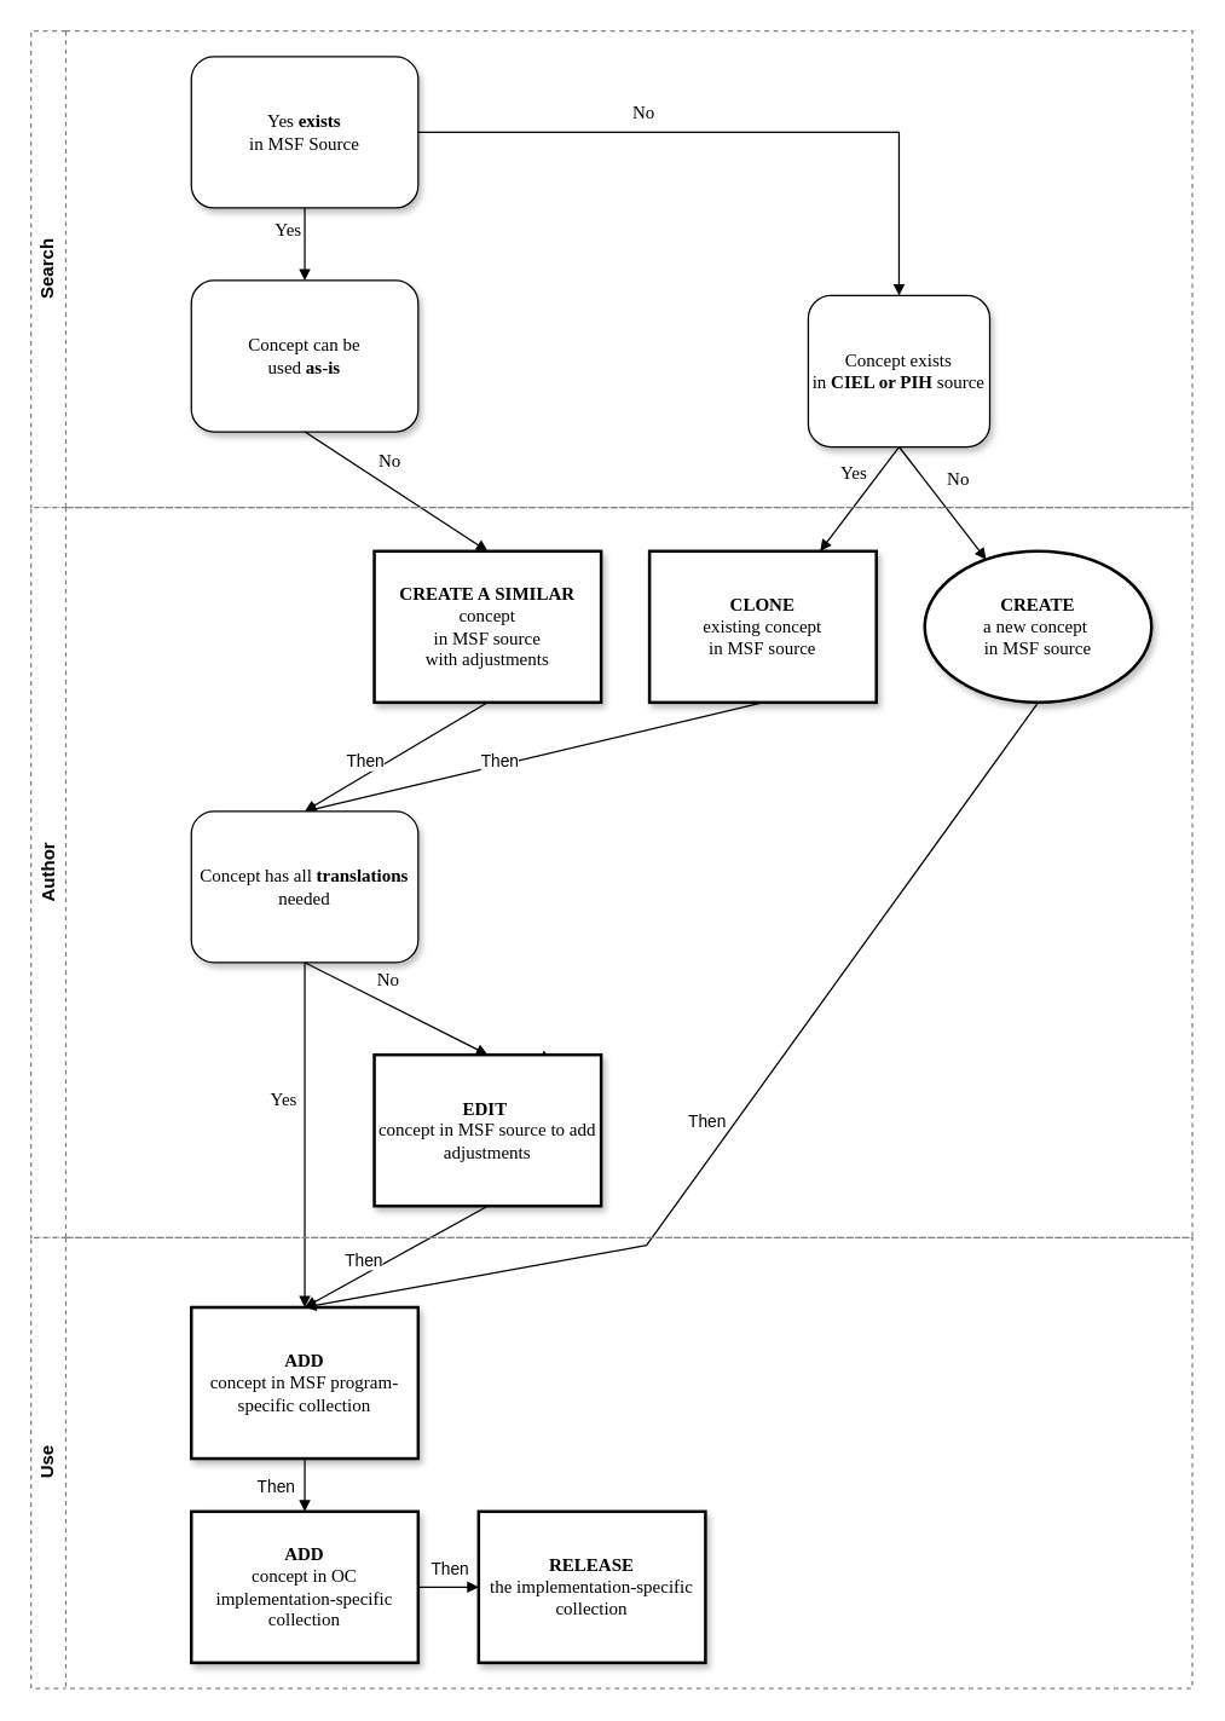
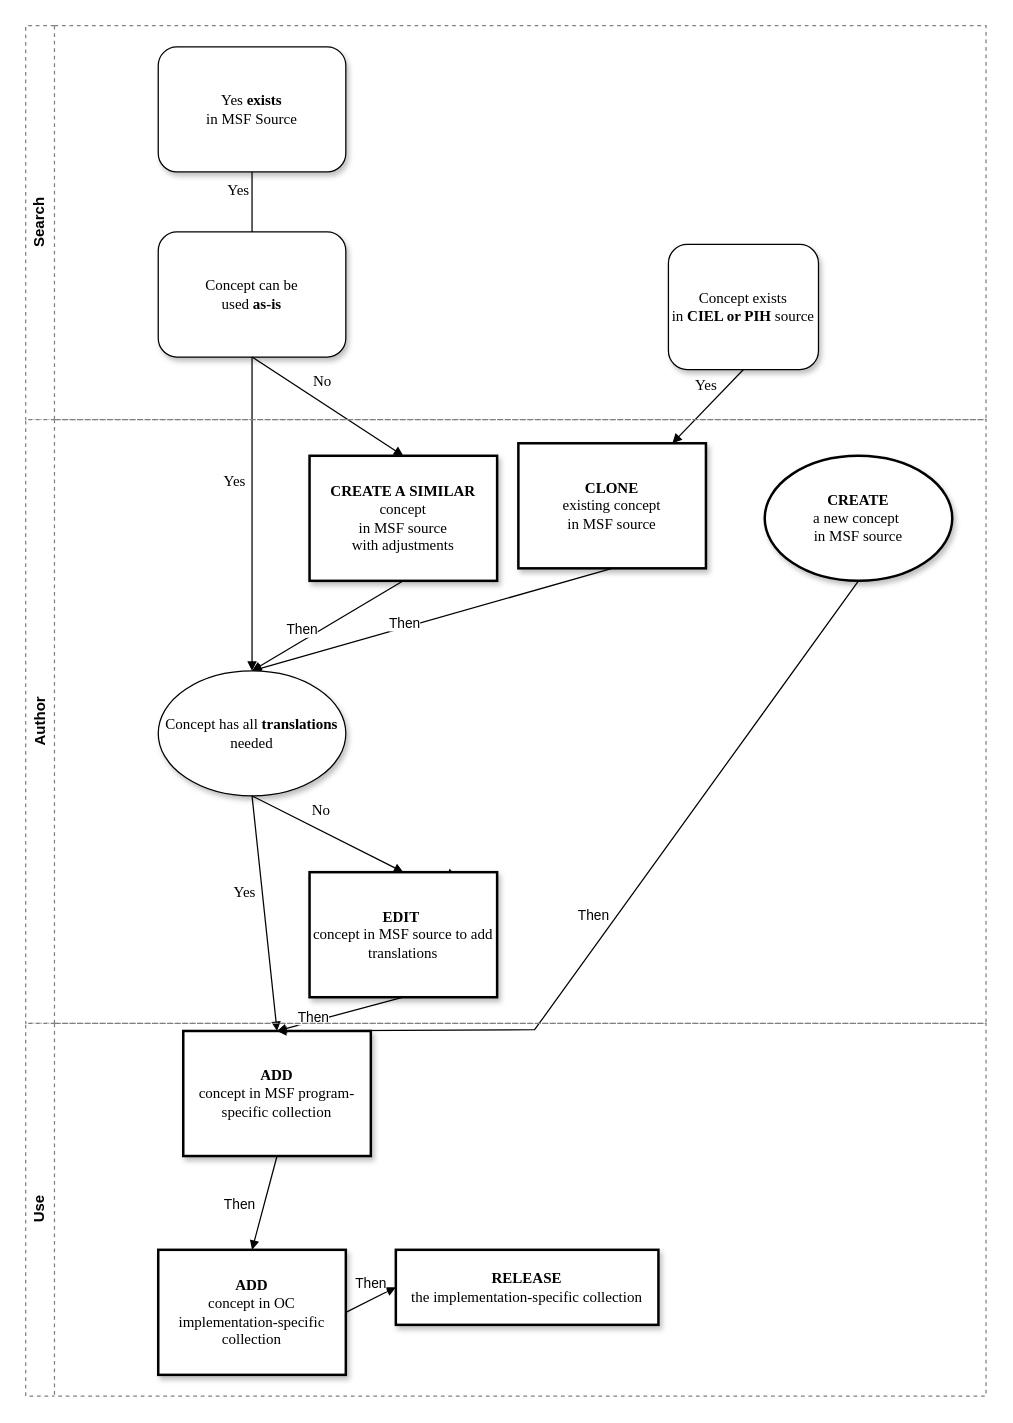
- <mxCell id="4" value="No" style="rounded=0;html=1;labelBackgroundColor=none;startArrow=none;startFill=0;startSize=5;endArrow=block;endFill=1;endSize=5;jettySize=auto;orthogonalLoop=1;strokeWidth=1;fontFamily=Verdana;fontSize=12" parent="1" source="2" target="30" edge="1"><mxGeometry x="-0.3" y="13" relative="1" as="geometry"><mxPoint as="offset" /><Array as="points"><mxPoint x="594" y="87" /></Array></mxGeometry></mxCell>
- <mxCell id="5" value="Yes" style="rounded=0;html=1;labelBackgroundColor=none;startArrow=none;startFill=0;startSize=5;endArrow=block;endFill=1;endSize=5;jettySize=auto;orthogonalLoop=1;strokeWidth=1;fontFamily=Verdana;fontSize=12" parent="1" source="2" target="3" edge="1"><mxGeometry x="-0.359" y="-11" relative="1" as="geometry"><mxPoint as="offset" /></mxGeometry></mxCell>
+ <mxCell id="5" value="Yes" style="rounded=0;html=1;labelBackgroundColor=none;startArrow=none;startFill=0;startSize=5;endArrow=none;endFill=1;endSize=5;jettySize=auto;orthogonalLoop=1;strokeWidth=1;fontFamily=Verdana;fontSize=12;" parent="1" source="2" target="3" edge="1"><mxGeometry x="-0.359" y="-11" relative="1" as="geometry"><mxPoint as="offset" /></mxGeometry></mxCell>
- <mxCell id="12" value="No" style="rounded=0;html=1;labelBackgroundColor=none;startArrow=none;startFill=0;startSize=5;endArrow=block;endFill=1;endSize=5;jettySize=auto;orthogonalLoop=1;strokeWidth=1;fontFamily=Verdana;fontSize=12;exitX=0.5;exitY=1;exitDx=0;exitDy=0;" parent="1" source="30" target="9" edge="1"><mxGeometry x="-0.129" y="17" relative="1" as="geometry"><mxPoint as="offset" /><mxPoint x="663.143" y="324" as="sourcePoint" /></mxGeometry></mxCell>
+ <mxCell id="14" value="Yes" style="rounded=0;html=1;labelBackgroundColor=none;startArrow=none;startFill=0;startSize=5;endArrow=block;endFill=1;endSize=5;jettySize=auto;orthogonalLoop=1;strokeWidth=1;fontFamily=Verdana;fontSize=12;entryX=0.5;entryY=0;entryDx=0;entryDy=0;exitX=0.5;exitY=1;exitDx=0;exitDy=0;" parent="1" source="3" target="24" edge="1"><mxGeometry x="-0.2" y="-14" relative="1" as="geometry"><mxPoint as="offset" /><mxPoint x="201" y="324" as="sourcePoint" /><mxPoint x="146" y="464" as="targetPoint" /></mxGeometry></mxCell>
- <mxCell id="8" value="&lt;b&gt;CLONE&lt;/b&gt; &lt;br&gt;existing concept &lt;br&gt;in MSF source" style="whiteSpace=wrap;html=1;rounded=0;shadow=1;labelBackgroundColor=none;strokeWidth=2;fontFamily=Verdana;fontSize=12;align=center;" parent="1" vertex="1"><mxGeometry x="429" y="364" width="150" height="100" as="geometry" /></mxCell>
+ <mxCell id="8" value="&lt;b&gt;CLONE&lt;/b&gt; &lt;br&gt;existing concept &lt;br&gt;in MSF source" style="whiteSpace=wrap;html=1;rounded=0;shadow=1;labelBackgroundColor=none;strokeWidth=2;fontFamily=Verdana;fontSize=12;align=center;" parent="1" vertex="1"><mxGeometry x="414" y="354" width="150" height="100" as="geometry" /></mxCell>
- <mxCell id="24" value="Concept has all &lt;b&gt;translations&lt;/b&gt; needed" style="whiteSpace=wrap;html=1;rounded=1;shadow=1;labelBackgroundColor=none;strokeWidth=1;fontFamily=Verdana;fontSize=12;align=center;" parent="1" vertex="1"><mxGeometry x="126" y="536" width="150" height="100" as="geometry" /></mxCell>
+ <mxCell id="24" value="Concept has all &lt;b&gt;translations&lt;/b&gt; needed" style="ellipse;whiteSpace=wrap;html=1;shadow=1;labelBackgroundColor=none;strokeWidth=1;fontFamily=Verdana;fontSize=12;align=center;" parent="1" vertex="1"><mxGeometry x="126" y="536" width="150" height="100" as="geometry" /></mxCell>
- <mxCell id="32" value="&lt;b&gt;EDIT&amp;nbsp;&lt;/b&gt;&lt;br&gt;concept in MSF source to add adjustments" style="whiteSpace=wrap;html=1;rounded=0;shadow=1;labelBackgroundColor=none;strokeWidth=2;fontFamily=Verdana;fontSize=12;align=center;" parent="31" vertex="1"><mxGeometry x="227" y="362" width="150" height="100" as="geometry" /></mxCell>
+ <mxCell id="32" value="&lt;b&gt;EDIT&amp;nbsp;&lt;/b&gt;&lt;br&gt;concept in MSF source to add translations" style="whiteSpace=wrap;html=1;rounded=0;shadow=1;labelBackgroundColor=none;strokeWidth=2;fontFamily=Verdana;fontSize=12;align=center;" parent="31" vertex="1"><mxGeometry x="227" y="362" width="150" height="100" as="geometry" /></mxCell>
- <mxCell id="13" value="&lt;b&gt;ADD&lt;/b&gt;&lt;div&gt; concept in MSF program-specific collection&lt;br&gt;&lt;/div&gt;" style="whiteSpace=wrap;html=1;rounded=0;shadow=1;labelBackgroundColor=none;strokeWidth=2;fontFamily=Verdana;fontSize=12;align=center;" parent="1" vertex="1"><mxGeometry x="126" y="864" width="150" height="100" as="geometry" /></mxCell>
+ <mxCell id="13" value="&lt;b&gt;ADD&lt;/b&gt;&lt;div&gt; concept in MSF program-specific collection&lt;br&gt;&lt;/div&gt;" style="whiteSpace=wrap;html=1;rounded=0;shadow=1;labelBackgroundColor=none;strokeWidth=2;fontFamily=Verdana;fontSize=12;align=center;" parent="1" vertex="1"><mxGeometry x="146" y="824" width="150" height="100" as="geometry" /></mxCell>
- <mxCell id="34" value="&lt;b&gt;RELEASE&lt;/b&gt;&lt;br&gt;the implementation-specific collection" style="whiteSpace=wrap;html=1;rounded=0;shadow=1;labelBackgroundColor=none;strokeWidth=2;fontFamily=Verdana;fontSize=12;align=center;" parent="33" vertex="1"><mxGeometry x="296" y="181" width="150" height="100" as="geometry" /></mxCell>
+ <mxCell id="34" value="&lt;b&gt;RELEASE&lt;/b&gt;&lt;br&gt;the implementation-specific collection" style="whiteSpace=wrap;html=1;rounded=0;shadow=1;labelBackgroundColor=none;strokeWidth=2;fontFamily=Verdana;fontSize=12;align=center;" parent="33" vertex="1"><mxGeometry x="296" y="181" width="210" height="60" as="geometry" /></mxCell>
